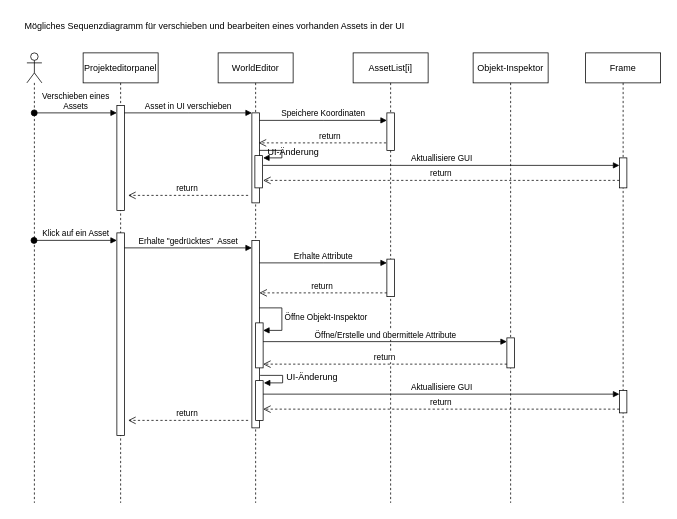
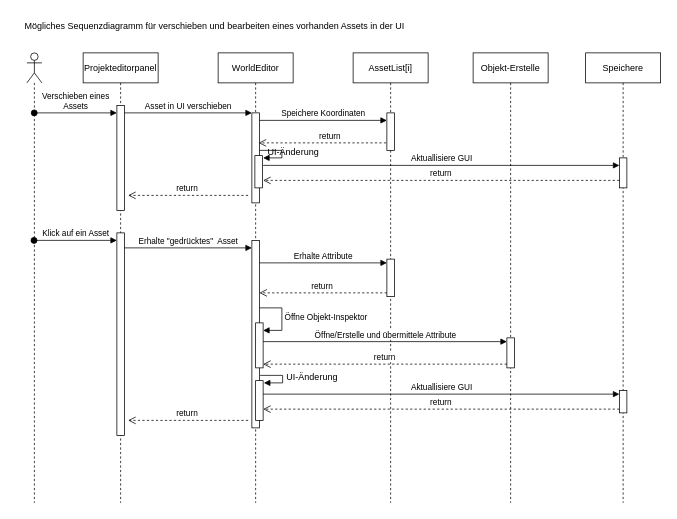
- <mxCell id="29" value="Objekt-Inspektor" style="shape=umlLifeline;perimeter=lifelinePerimeter;whiteSpace=wrap;html=1;container=1;dropTarget=0;collapsible=0;recursiveResize=0;outlineConnect=0;portConstraint=eastwest;newEdgeStyle={&quot;curved&quot;:0,&quot;rounded&quot;:0};" parent="1" vertex="1"><mxGeometry x="630" y="70" width="100" height="600" as="geometry" /></mxCell>
+ <mxCell id="29" value="Objekt-Erstelle" style="shape=umlLifeline;perimeter=lifelinePerimeter;whiteSpace=wrap;html=1;container=1;dropTarget=0;collapsible=0;recursiveResize=0;outlineConnect=0;portConstraint=eastwest;newEdgeStyle={&quot;curved&quot;:0,&quot;rounded&quot;:0};" parent="1" vertex="1"><mxGeometry x="630" y="70" width="100" height="600" as="geometry" /></mxCell>
- <mxCell id="33" value="Frame" style="shape=umlLifeline;perimeter=lifelinePerimeter;whiteSpace=wrap;html=1;container=1;dropTarget=0;collapsible=0;recursiveResize=0;outlineConnect=0;portConstraint=eastwest;newEdgeStyle={&quot;curved&quot;:0,&quot;rounded&quot;:0};" vertex="1" parent="1"><mxGeometry x="780" y="70" width="100" height="600" as="geometry" /></mxCell>
+ <mxCell id="33" value="Speichere" style="shape=umlLifeline;perimeter=lifelinePerimeter;whiteSpace=wrap;html=1;container=1;dropTarget=0;collapsible=0;recursiveResize=0;outlineConnect=0;portConstraint=eastwest;newEdgeStyle={&quot;curved&quot;:0,&quot;rounded&quot;:0};" vertex="1" parent="1"><mxGeometry x="780" y="70" width="100" height="600" as="geometry" /></mxCell>
